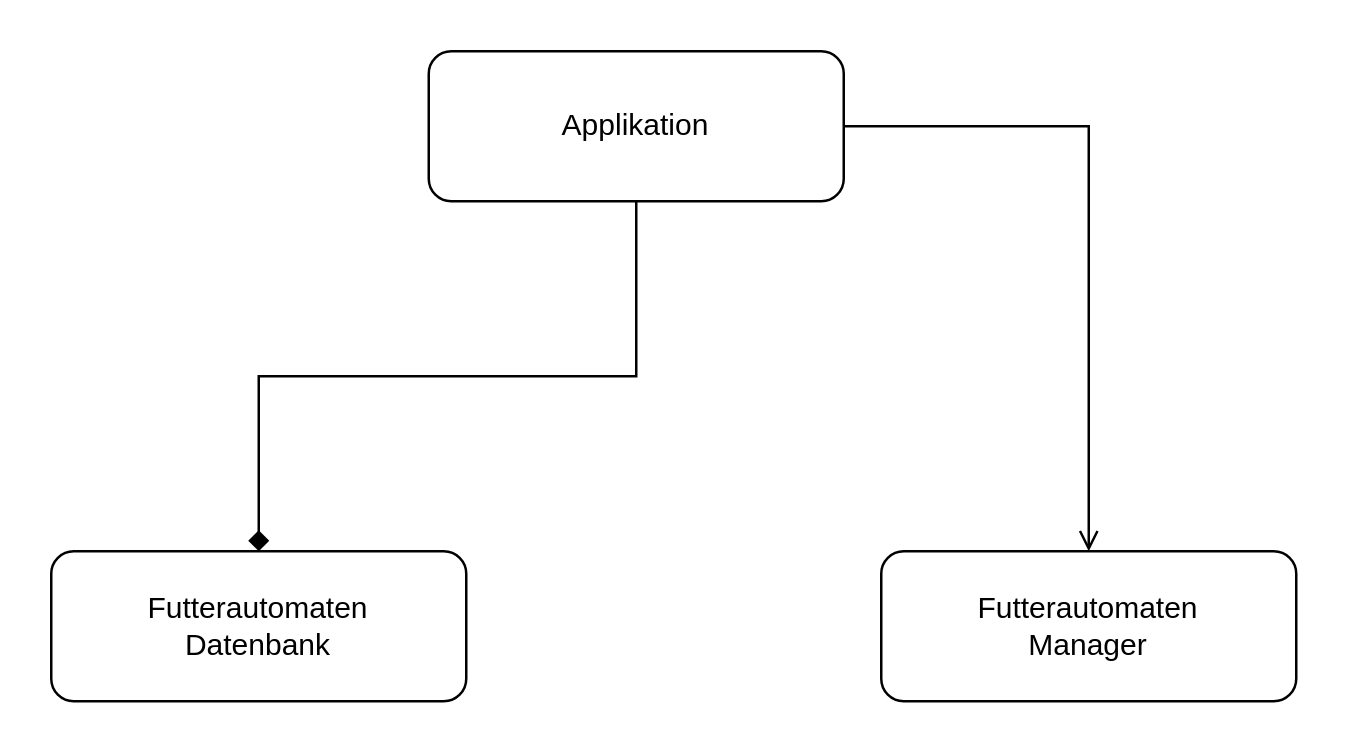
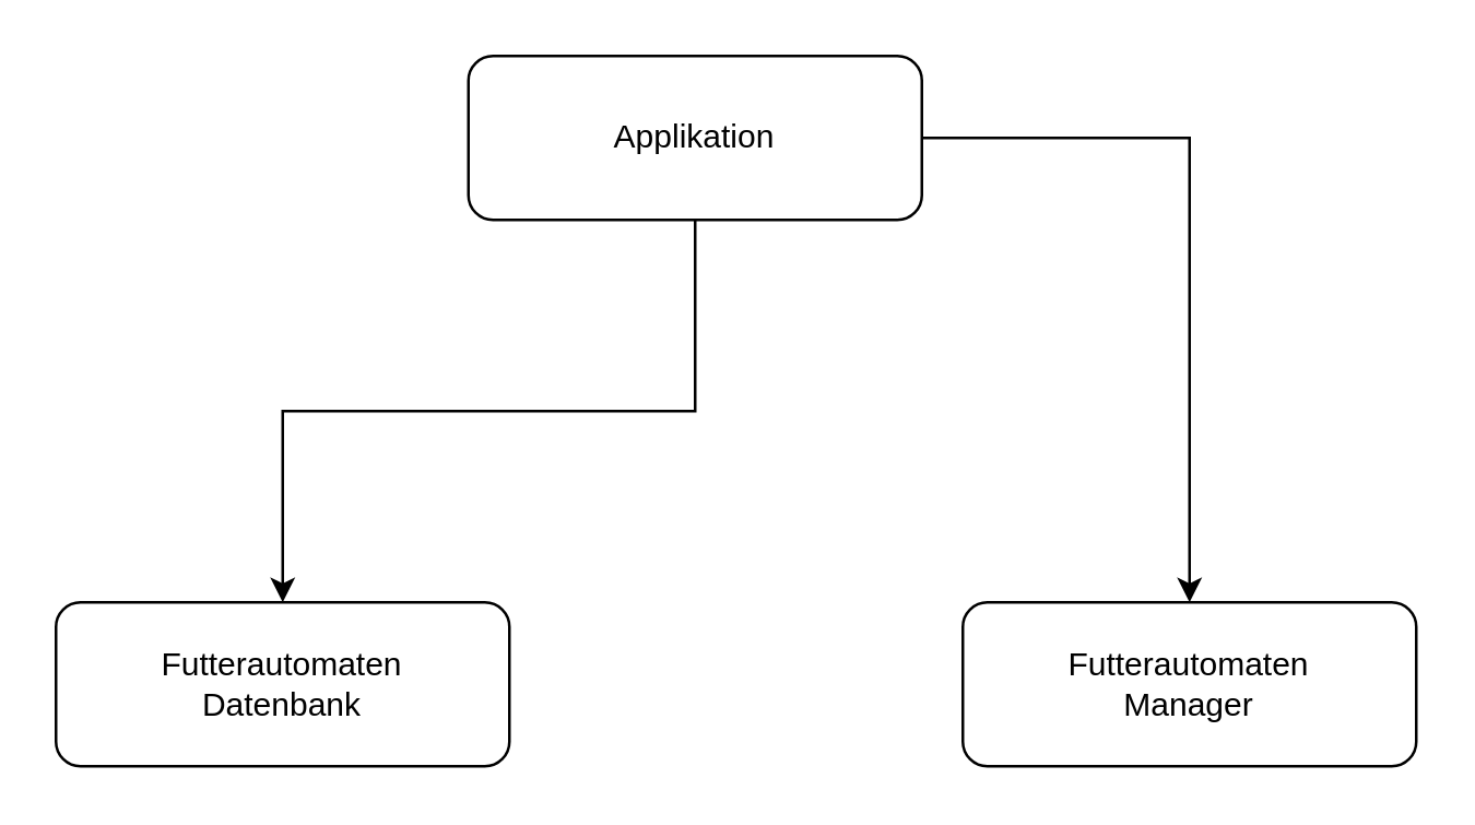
- <mxCell id="2" style="edgeStyle=orthogonalEdgeStyle;rounded=0;orthogonalLoop=1;jettySize=auto;html=1;endArrow=diamond;" parent="1" source="4" target="5" edge="1"><mxGeometry relative="1" as="geometry" /></mxCell>
+ <mxCell id="2" style="edgeStyle=orthogonalEdgeStyle;rounded=0;orthogonalLoop=1;jettySize=auto;html=1;" parent="1" source="4" target="5" edge="1"><mxGeometry relative="1" as="geometry" /></mxCell>
- <mxCell id="3" style="edgeStyle=orthogonalEdgeStyle;rounded=0;orthogonalLoop=1;jettySize=auto;html=1;endArrow=open;" parent="1" source="4" target="6" edge="1"><mxGeometry relative="1" as="geometry" /></mxCell>
+ <mxCell id="3" style="edgeStyle=orthogonalEdgeStyle;rounded=0;orthogonalLoop=1;jettySize=auto;html=1;" parent="1" source="4" target="6" edge="1"><mxGeometry relative="1" as="geometry" /></mxCell>
